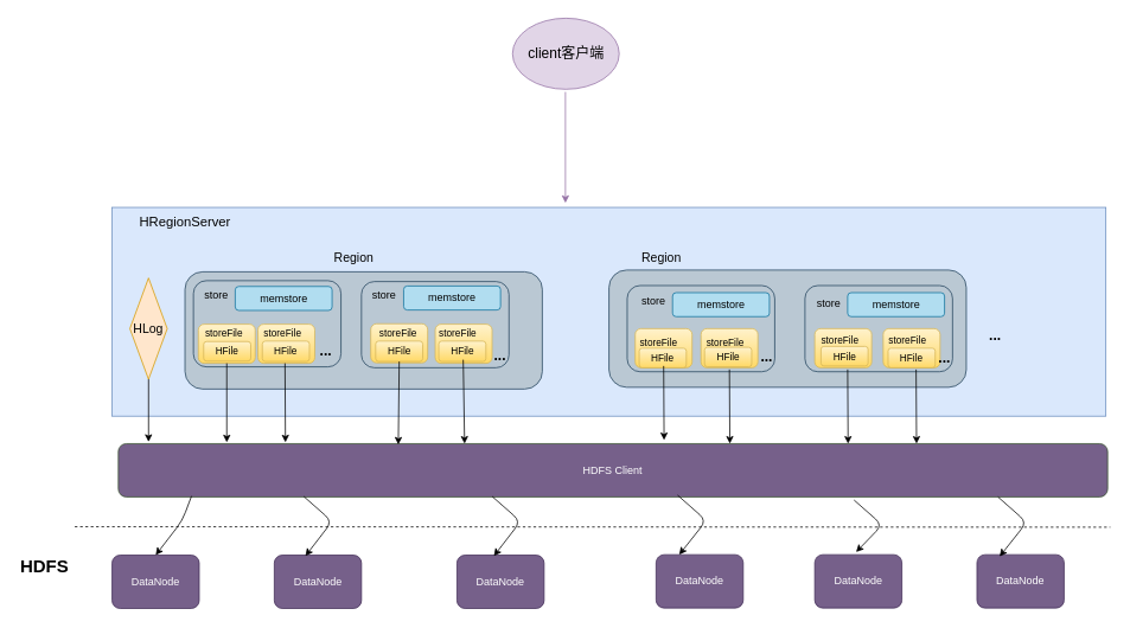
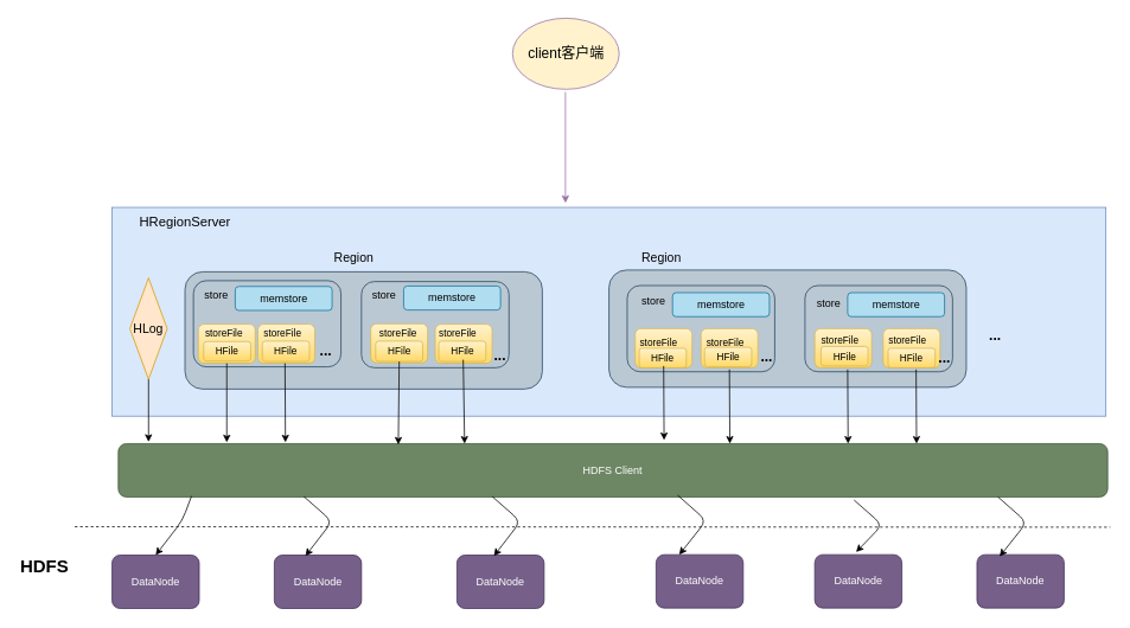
- <mxCell id="2" value="&lt;font style=&quot;font-size: 16px&quot;&gt;client客户端&lt;/font&gt;" style="ellipse;whiteSpace=wrap;html=1;fillColor=#e1d5e7;strokeColor=#9673a6;" vertex="1" parent="1"><mxGeometry x="575.5" y="20" width="120" height="80" as="geometry" /></mxCell>
+ <mxCell id="2" value="&lt;font style=&quot;font-size: 16px&quot;&gt;client客户端&lt;/font&gt;" style="ellipse;whiteSpace=wrap;html=1;fillColor=#fff2cc;strokeColor=#9673a6;" vertex="1" parent="1"><mxGeometry x="575.5" y="20" width="120" height="80" as="geometry" /></mxCell>
- <mxCell id="32" value="HDFS Client" style="rounded=1;whiteSpace=wrap;html=1;fillColor=#76608a;strokeColor=#3A5431;fontColor=#ffffff;" vertex="1" parent="1"><mxGeometry x="132" y="499" width="1113" height="60" as="geometry" /></mxCell>
+ <mxCell id="32" value="HDFS Client" style="rounded=1;whiteSpace=wrap;html=1;fillColor=#6d8764;strokeColor=#3A5431;fontColor=#ffffff;" vertex="1" parent="1"><mxGeometry x="132" y="499" width="1113" height="60" as="geometry" /></mxCell>
